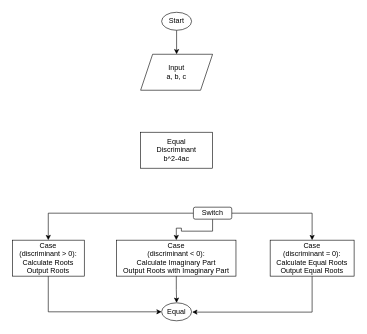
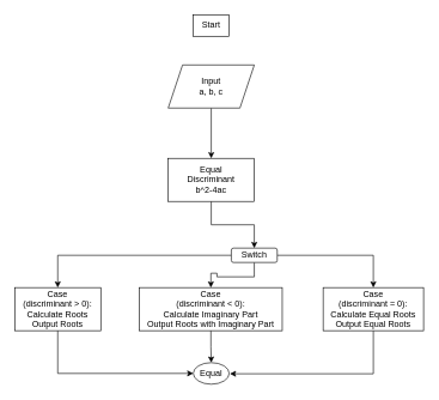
- <mxCell id="3" value="Start" style="ellipse;whiteSpace=wrap;html=1;" vertex="1" parent="1"><mxGeometry x="269" y="20" width="50" height="30" as="geometry" /></mxCell>
+ <mxCell id="3" value="Start" style="whiteSpace=wrap;html=1;rounded=0;" vertex="1" parent="1"><mxGeometry x="269" y="20" width="50" height="30" as="geometry" /></mxCell>
- <mxCell id="2" style="edgeStyle=orthogonalEdgeStyle;rounded=0;orthogonalLoop=1;jettySize=auto;html=1;entryX=0.5;entryY=0;entryDx=0;entryDy=0;" edge="1" parent="1" source="3" target="5"><mxGeometry relative="1" as="geometry" /></mxCell>
+ <mxCell id="4" style="edgeStyle=orthogonalEdgeStyle;rounded=0;orthogonalLoop=1;jettySize=auto;html=1;entryX=0.5;entryY=0;entryDx=0;entryDy=0;" edge="1" parent="1" source="5" target="7"><mxGeometry relative="1" as="geometry" /></mxCell>
+ <mxCell id="6" style="edgeStyle=orthogonalEdgeStyle;rounded=0;orthogonalLoop=1;jettySize=auto;html=1;entryX=0.5;entryY=0;entryDx=0;entryDy=0;" edge="1" parent="1" source="7" target="11"><mxGeometry relative="1" as="geometry" /></mxCell>
